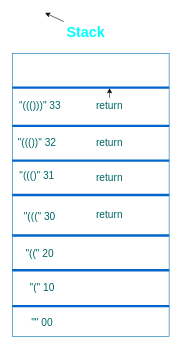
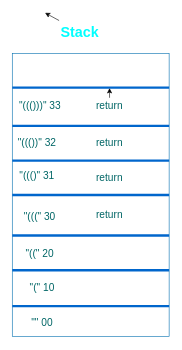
- <mxCell id="4" value="&lt;h1&gt;&lt;font color=&quot;#00ffff&quot;&gt;Stack&lt;/font&gt;&lt;/h1&gt;" style="text;html=1;strokeColor=none;fillColor=none;spacing=5;spacingTop=-20;whiteSpace=wrap;overflow=hidden;rounded=0;" parent="1" vertex="1"><mxGeometry x="106" y="33" width="74" height="38" as="geometry" /></mxCell>
+ <mxCell id="4" value="&lt;h1&gt;&lt;font color=&quot;#00ffff&quot;&gt;Stack&lt;/font&gt;&lt;/h1&gt;" style="text;html=1;strokeColor=none;fillColor=none;spacing=5;spacingTop=-20;whiteSpace=wrap;overflow=hidden;rounded=0;" parent="1" vertex="1"><mxGeometry x="96" y="33" width="74" height="38" as="geometry" /></mxCell>
